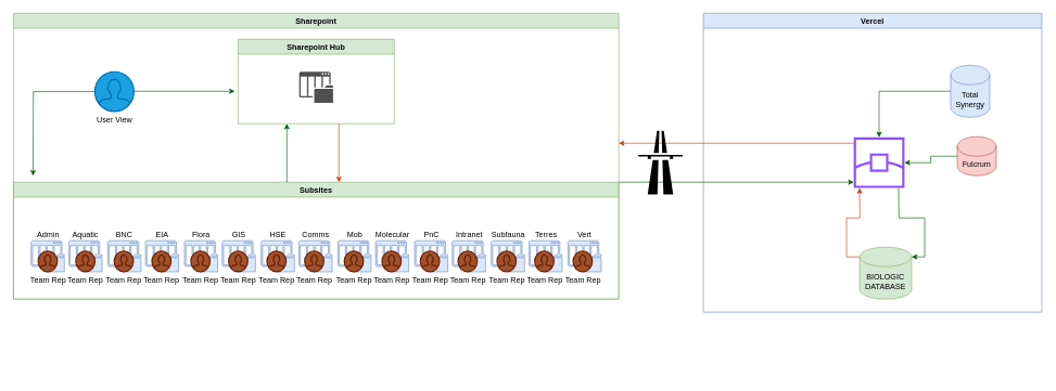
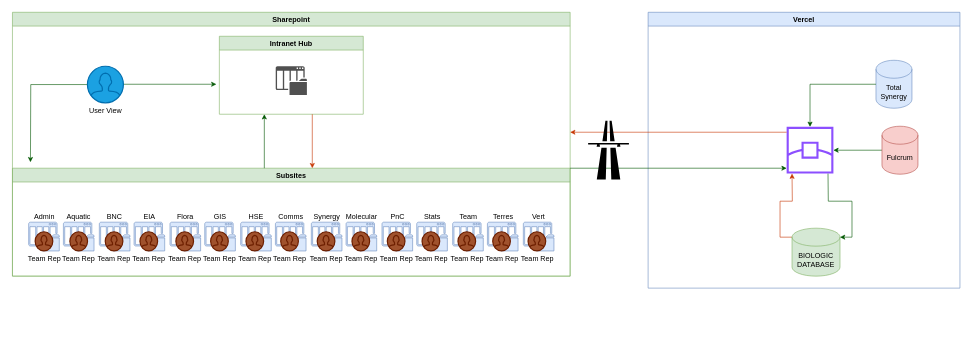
- <mxCell id="2" value="Sharepoint Hub" style="swimlane;whiteSpace=wrap;html=1;strokeColor=#82b366;fillColor=#d5e8d4;" vertex="1" parent="1"><mxGeometry x="365" y="60" width="240" height="130" as="geometry" /></mxCell>
+ <mxCell id="2" value="Intranet Hub" style="swimlane;whiteSpace=wrap;html=1;strokeColor=#82b366;fillColor=#d5e8d4;" vertex="1" parent="1"><mxGeometry x="365" y="60" width="240" height="130" as="geometry" /></mxCell>
- <mxCell id="43" value="Fulcrum" style="shape=cylinder3;whiteSpace=wrap;html=1;boundedLbl=1;backgroundOutline=1;size=15;strokeColor=#b85450;fillColor=#f8cecc;" vertex="1" parent="35"><mxGeometry x="390" y="190" width="60" height="60" as="geometry" /></mxCell>
+ <mxCell id="43" value="Fulcrum" style="shape=cylinder3;whiteSpace=wrap;html=1;boundedLbl=1;backgroundOutline=1;size=15;strokeColor=#b85450;fillColor=#f8cecc;" vertex="1" parent="35"><mxGeometry x="390" y="190" width="60" height="80" as="geometry" /></mxCell>
- <mxCell id="16" value="Mob" style="sketch=0;pointerEvents=1;shadow=0;dashed=0;html=1;strokeColor=#6c8ebf;fillColor=#dae8fc;labelPosition=center;verticalLabelPosition=top;verticalAlign=bottom;outlineConnect=0;align=center;shape=mxgraph.office.concepts.list_library;labelBackgroundColor=none;" vertex="1" parent="4"><mxGeometry x="498.394" y="90" width="51.067" height="48" as="geometry" /></mxCell>
+ <mxCell id="16" value="Synergy" style="sketch=0;pointerEvents=1;shadow=0;dashed=0;html=1;strokeColor=#6c8ebf;fillColor=#dae8fc;labelPosition=center;verticalLabelPosition=top;verticalAlign=bottom;outlineConnect=0;align=center;shape=mxgraph.office.concepts.list_library;labelBackgroundColor=none;" vertex="1" parent="4"><mxGeometry x="498.394" y="90" width="51.067" height="48" as="geometry" /></mxCell>
- <mxCell id="19" value="Intranet" style="sketch=0;pointerEvents=1;shadow=0;dashed=0;html=1;strokeColor=#6c8ebf;fillColor=#dae8fc;labelPosition=center;verticalLabelPosition=top;verticalAlign=bottom;outlineConnect=0;align=center;shape=mxgraph.office.concepts.list_library;labelBackgroundColor=none;" vertex="1" parent="4"><mxGeometry x="674.18" y="90" width="51.067" height="48" as="geometry" /></mxCell>
+ <mxCell id="19" value="Stats" style="sketch=0;pointerEvents=1;shadow=0;dashed=0;html=1;strokeColor=#6c8ebf;fillColor=#dae8fc;labelPosition=center;verticalLabelPosition=top;verticalAlign=bottom;outlineConnect=0;align=center;shape=mxgraph.office.concepts.list_library;labelBackgroundColor=none;" vertex="1" parent="4"><mxGeometry x="674.18" y="90" width="51.067" height="48" as="geometry" /></mxCell>
- <mxCell id="13" value="Subfauna" style="sketch=0;pointerEvents=1;shadow=0;dashed=0;html=1;strokeColor=#6c8ebf;fillColor=#dae8fc;labelPosition=center;verticalLabelPosition=top;verticalAlign=bottom;outlineConnect=0;align=center;shape=mxgraph.office.concepts.list_library;labelBackgroundColor=none;" vertex="1" parent="4"><mxGeometry x="734.085" y="90" width="51.067" height="48" as="geometry" /></mxCell>
+ <mxCell id="13" value="Team" style="sketch=0;pointerEvents=1;shadow=0;dashed=0;html=1;strokeColor=#6c8ebf;fillColor=#dae8fc;labelPosition=center;verticalLabelPosition=top;verticalAlign=bottom;outlineConnect=0;align=center;shape=mxgraph.office.concepts.list_library;labelBackgroundColor=none;" vertex="1" parent="4"><mxGeometry x="734.085" y="90" width="51.067" height="48" as="geometry" /></mxCell>
